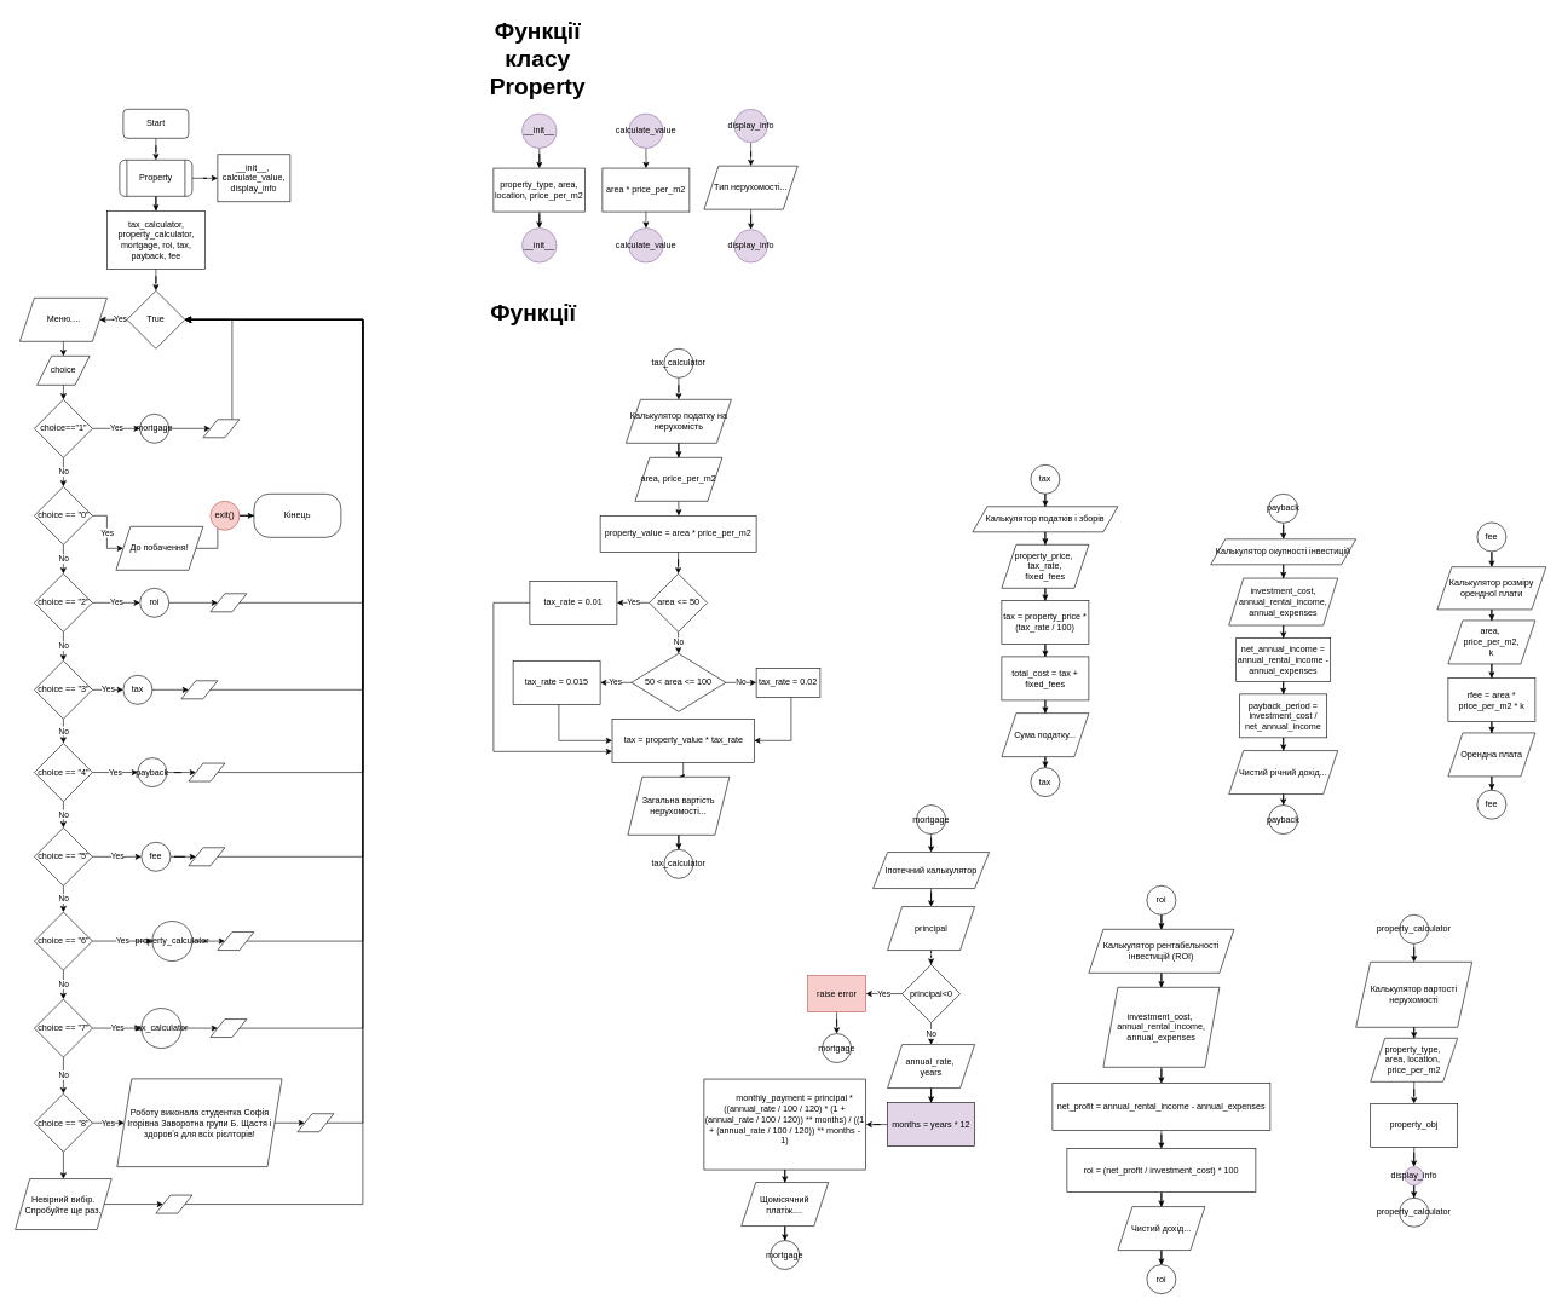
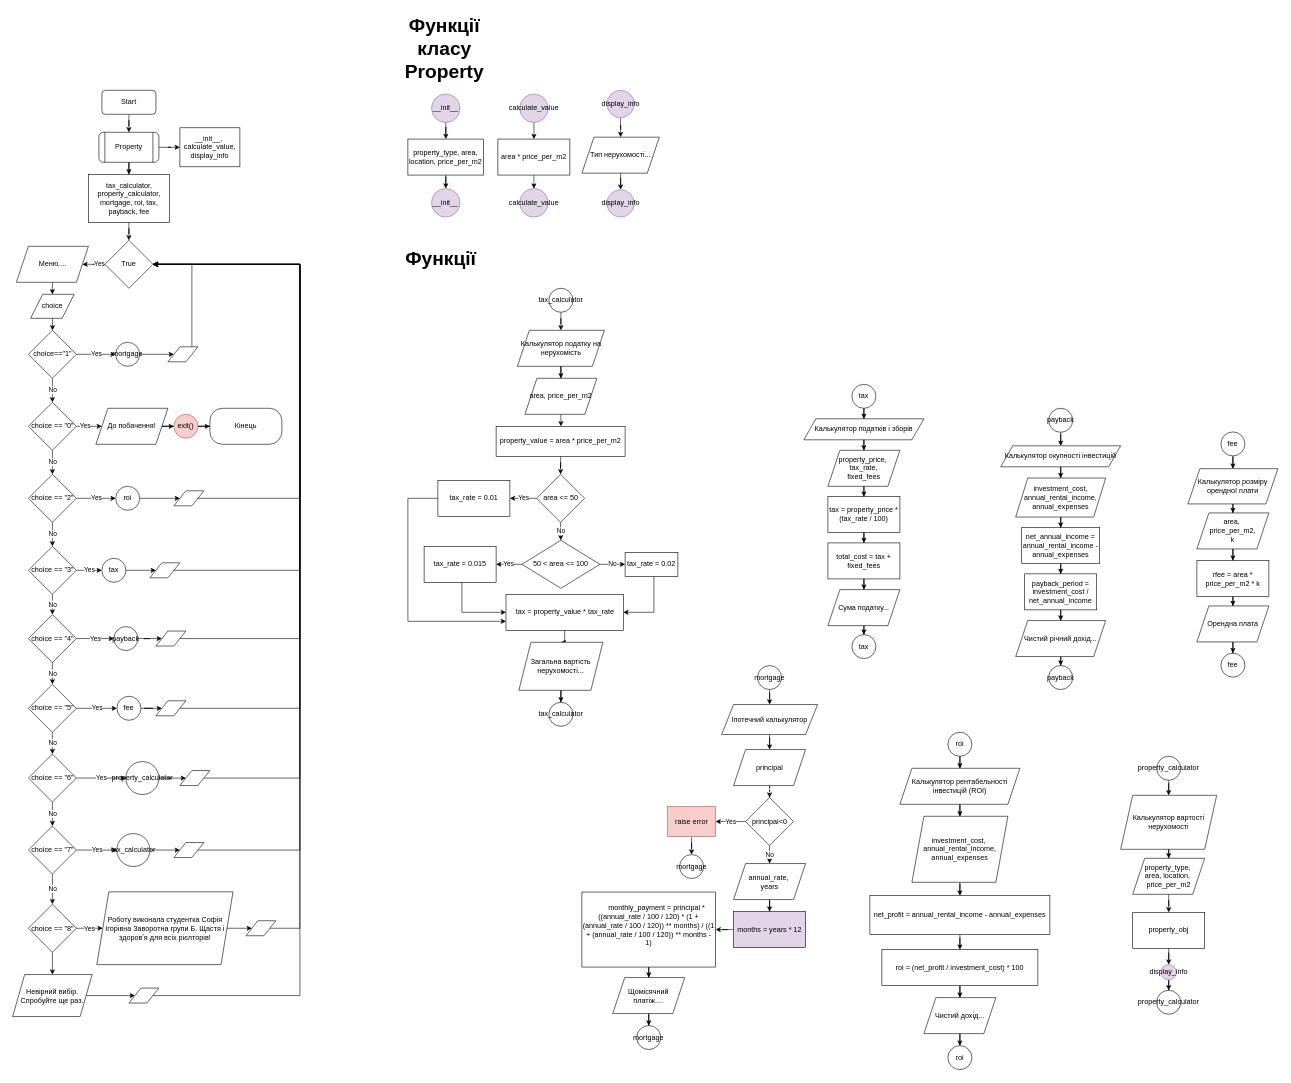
- <mxCell id="151" value="До побачення!" style="shape=parallelogram;perimeter=parallelogramPerimeter;whiteSpace=wrap;html=1;fixedSize=1;" vertex="1" parent="1"><mxGeometry x="159" y="725" width="120" height="60" as="geometry" /></mxCell>
+ <mxCell id="151" value="До побачення!" style="shape=parallelogram;perimeter=parallelogramPerimeter;whiteSpace=wrap;html=1;fixedSize=1;" vertex="1" parent="1"><mxGeometry x="159" y="680" width="120" height="60" as="geometry" /></mxCell>
